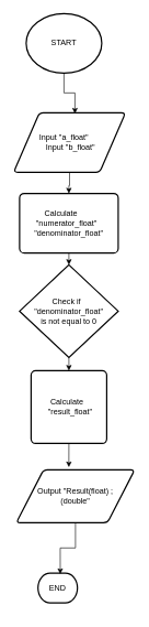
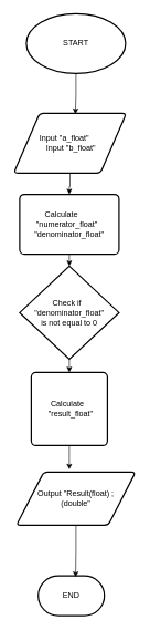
- <mxCell id="2" value="START" style="strokeWidth=2;html=1;shape=mxgraph.flowchart.start_1;whiteSpace=wrap;" vertex="1" parent="1"><mxGeometry x="39" y="20" width="115" height="90" as="geometry" /></mxCell>
+ <mxCell id="2" value="START" style="strokeWidth=2;html=1;shape=mxgraph.flowchart.start_1;whiteSpace=wrap;" vertex="1" parent="1"><mxGeometry x="39" y="20" width="150" height="90" as="geometry" /></mxCell>
- <mxCell id="3" value="END" style="strokeWidth=2;html=1;shape=mxgraph.flowchart.terminator;whiteSpace=wrap;" vertex="1" parent="1"><mxGeometry x="57" y="866" width="60" height="45" as="geometry" /></mxCell>
+ <mxCell id="3" value="END" style="strokeWidth=2;html=1;shape=mxgraph.flowchart.terminator;whiteSpace=wrap;" vertex="1" parent="1"><mxGeometry x="57" y="866" width="100" height="60" as="geometry" /></mxCell>
